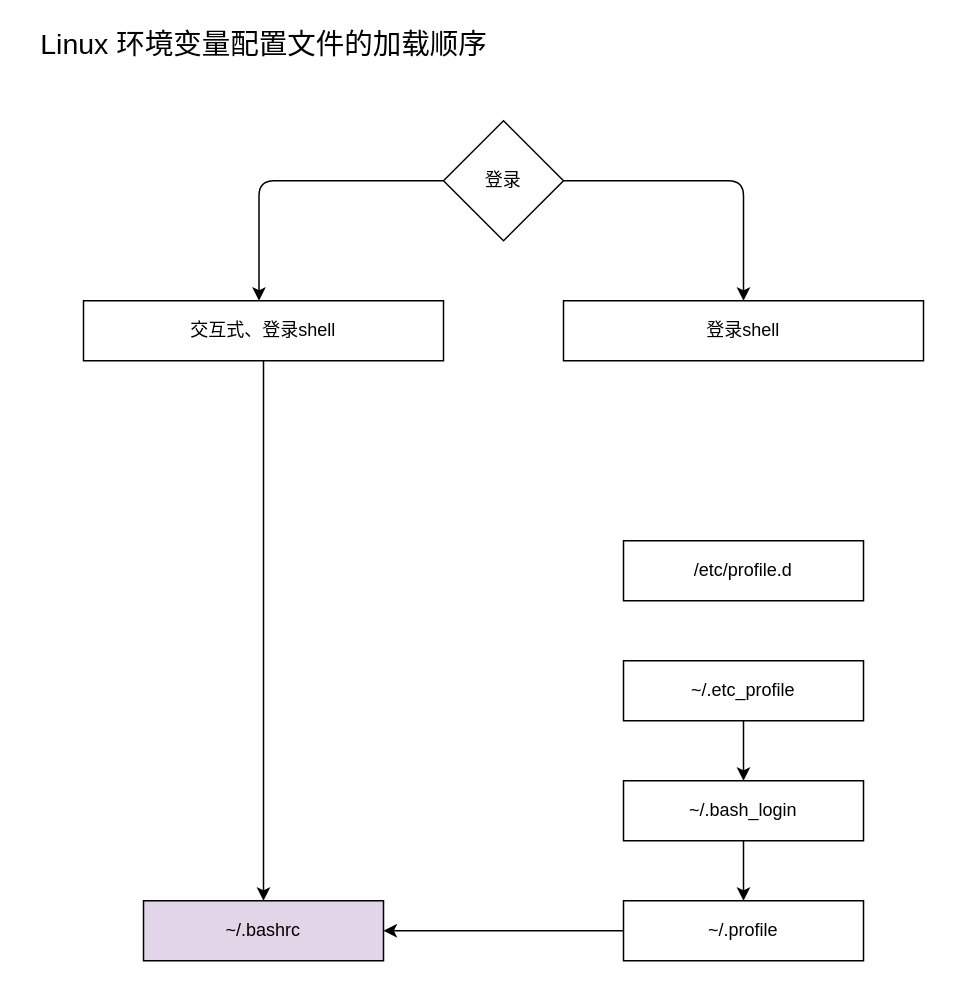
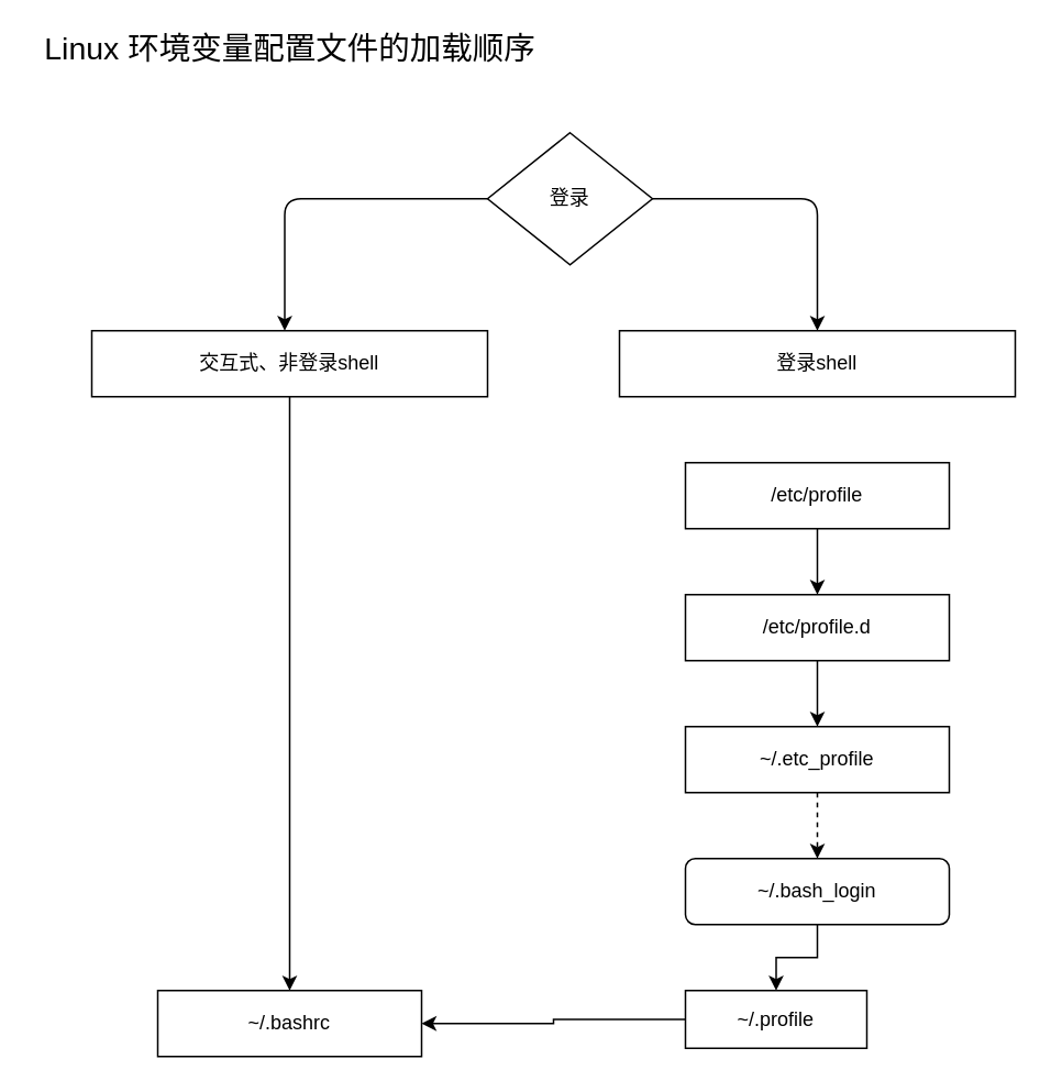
- <mxCell id="2" value="登录" style="rhombus;whiteSpace=wrap;html=1;" vertex="1" parent="1"><mxGeometry x="295" y="80" width="80" height="80" as="geometry" /></mxCell>
+ <mxCell id="2" value="登录" style="rhombus;whiteSpace=wrap;html=1;" vertex="1" parent="1"><mxGeometry x="295" y="80" width="100" height="80" as="geometry" /></mxCell>
- <mxCell id="4" value="交互式、登录shell" style="rounded=0;whiteSpace=wrap;html=1;" vertex="1" parent="1"><mxGeometry x="55" y="200" width="240" height="40" as="geometry" /></mxCell>
+ <mxCell id="4" value="交互式、非登录shell" style="rounded=0;whiteSpace=wrap;html=1;" vertex="1" parent="1"><mxGeometry x="55" y="200" width="240" height="40" as="geometry" /></mxCell>
+ <mxCell id="9" value="/etc/profile" style="whiteSpace=wrap;html=1;rounded=0;" vertex="1" parent="1"><mxGeometry x="415" y="280" width="160" height="40" as="geometry" /></mxCell>
+ <mxCell id="8" value="" style="edgeStyle=orthogonalEdgeStyle;rounded=0;orthogonalLoop=1;jettySize=auto;html=1;" edge="1" parent="1" source="9" target="11"><mxGeometry relative="1" as="geometry" /></mxCell>
+ <mxCell id="10" value="" style="edgeStyle=orthogonalEdgeStyle;rounded=0;orthogonalLoop=1;jettySize=auto;html=1;" edge="1" parent="1" source="11" target="13"><mxGeometry relative="1" as="geometry" /></mxCell>
- <mxCell id="12" value="" style="edgeStyle=orthogonalEdgeStyle;rounded=0;orthogonalLoop=1;jettySize=auto;html=1;" edge="1" parent="1" source="13" target="15"><mxGeometry relative="1" as="geometry" /></mxCell>
+ <mxCell id="12" value="" style="edgeStyle=orthogonalEdgeStyle;rounded=0;orthogonalLoop=1;jettySize=auto;html=1;dashed=1;" edge="1" parent="1" source="13" target="15"><mxGeometry relative="1" as="geometry" /></mxCell>
- <mxCell id="15" value="~/.bash_login" style="whiteSpace=wrap;html=1;rounded=0;" vertex="1" parent="1"><mxGeometry x="415" y="520" width="160" height="40" as="geometry" /></mxCell>
+ <mxCell id="15" value="~/.bash_login" style="whiteSpace=wrap;html=1;rounded=1;" vertex="1" parent="1"><mxGeometry x="415" y="520" width="160" height="40" as="geometry" /></mxCell>
- <mxCell id="18" value="~/.bashrc" style="whiteSpace=wrap;html=1;rounded=0;fillColor=#e1d5e7;" vertex="1" parent="1"><mxGeometry x="95" y="600" width="160" height="40" as="geometry" /></mxCell>
+ <mxCell id="18" value="~/.bashrc" style="whiteSpace=wrap;html=1;rounded=0;" vertex="1" parent="1"><mxGeometry x="95" y="600" width="160" height="40" as="geometry" /></mxCell>
- <mxCell id="17" value="~/.profile" style="whiteSpace=wrap;html=1;rounded=0;" vertex="1" parent="1"><mxGeometry x="415" y="600" width="160" height="40" as="geometry" /></mxCell>
+ <mxCell id="17" value="~/.profile" style="whiteSpace=wrap;html=1;rounded=0;" vertex="1" parent="1"><mxGeometry x="415" y="600" width="110" height="35" as="geometry" /></mxCell>
